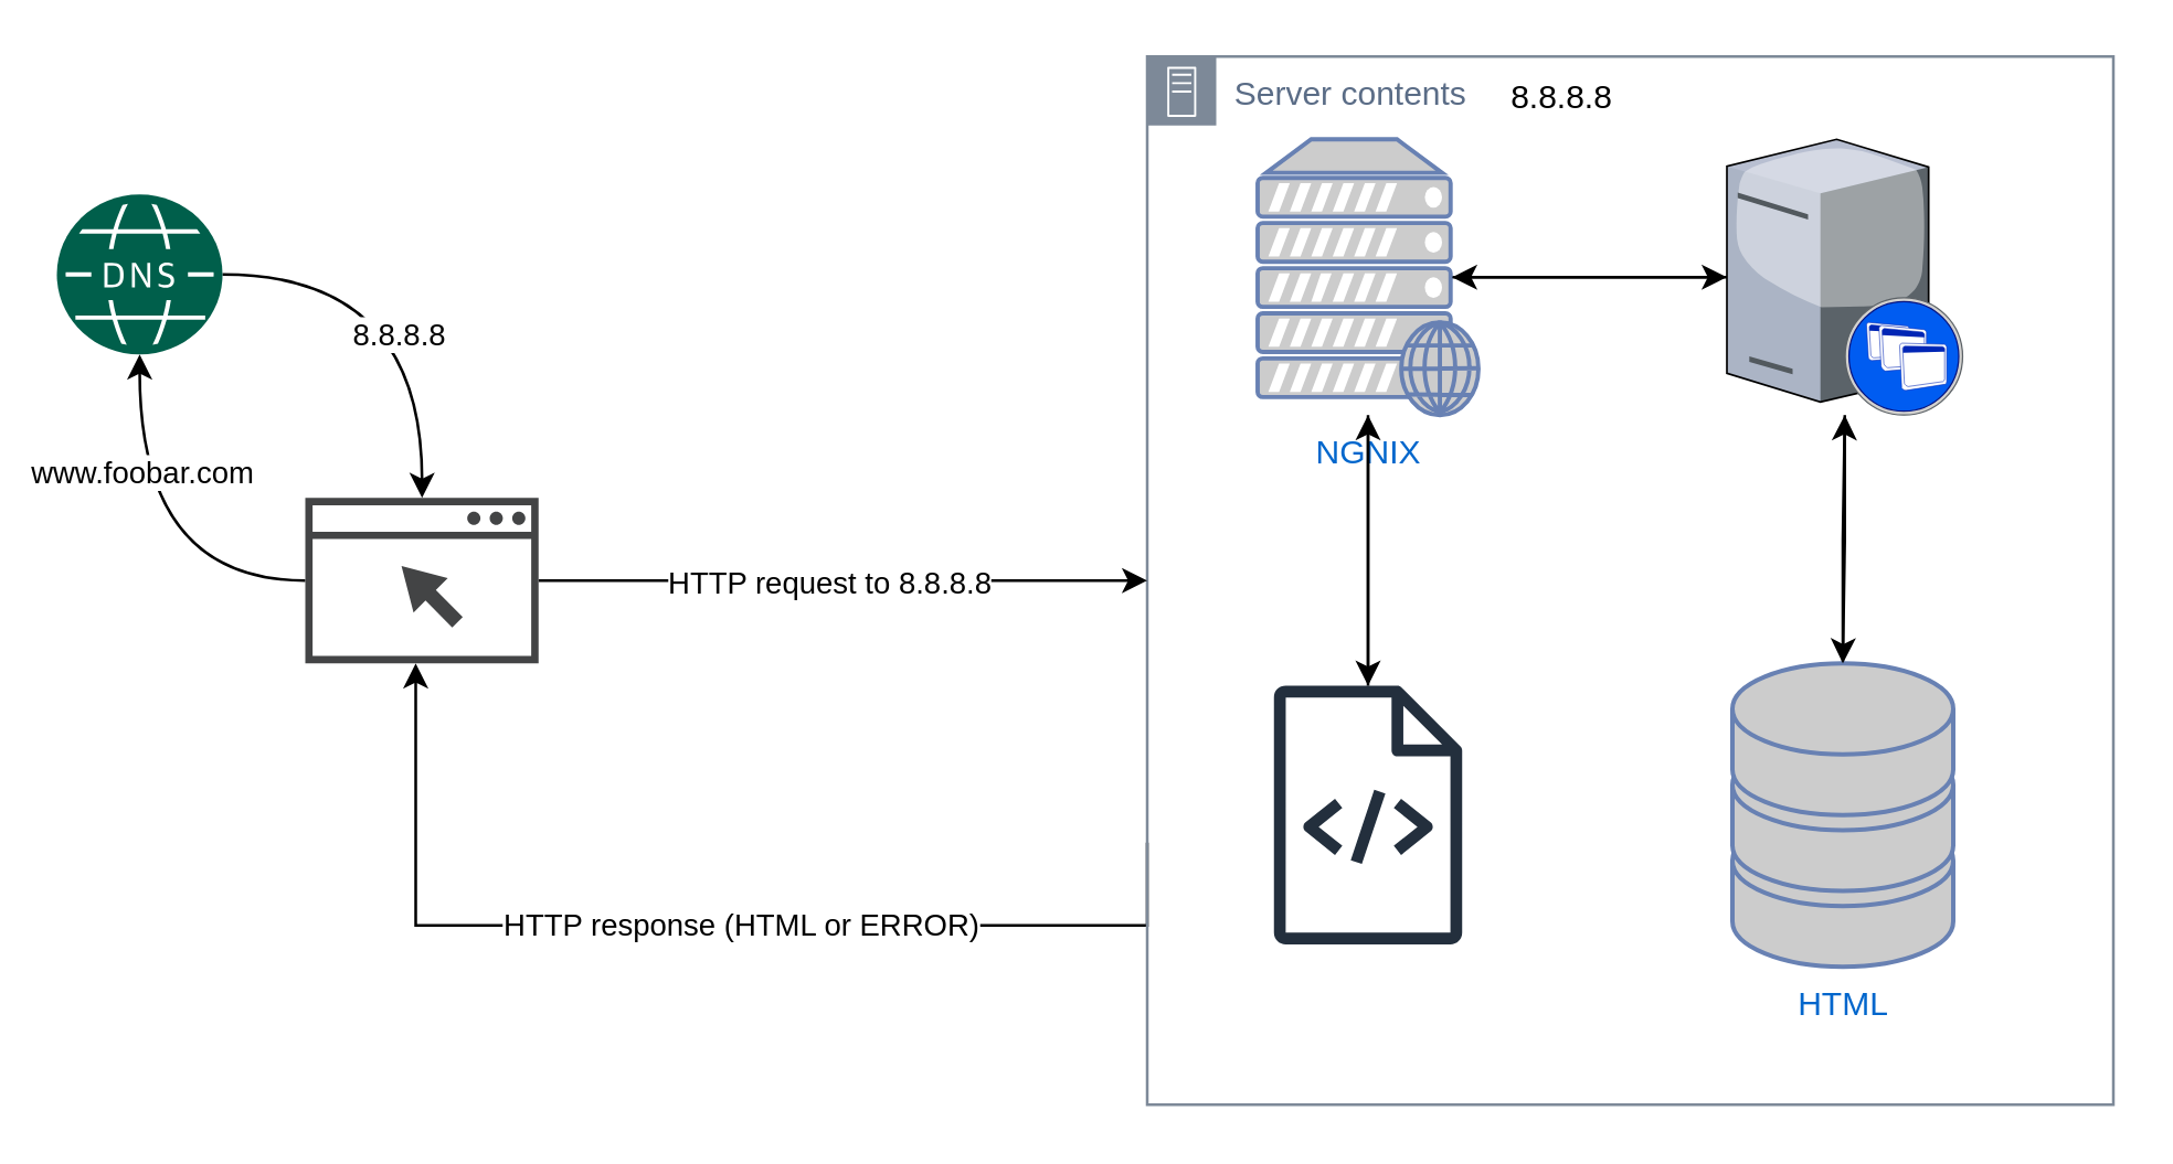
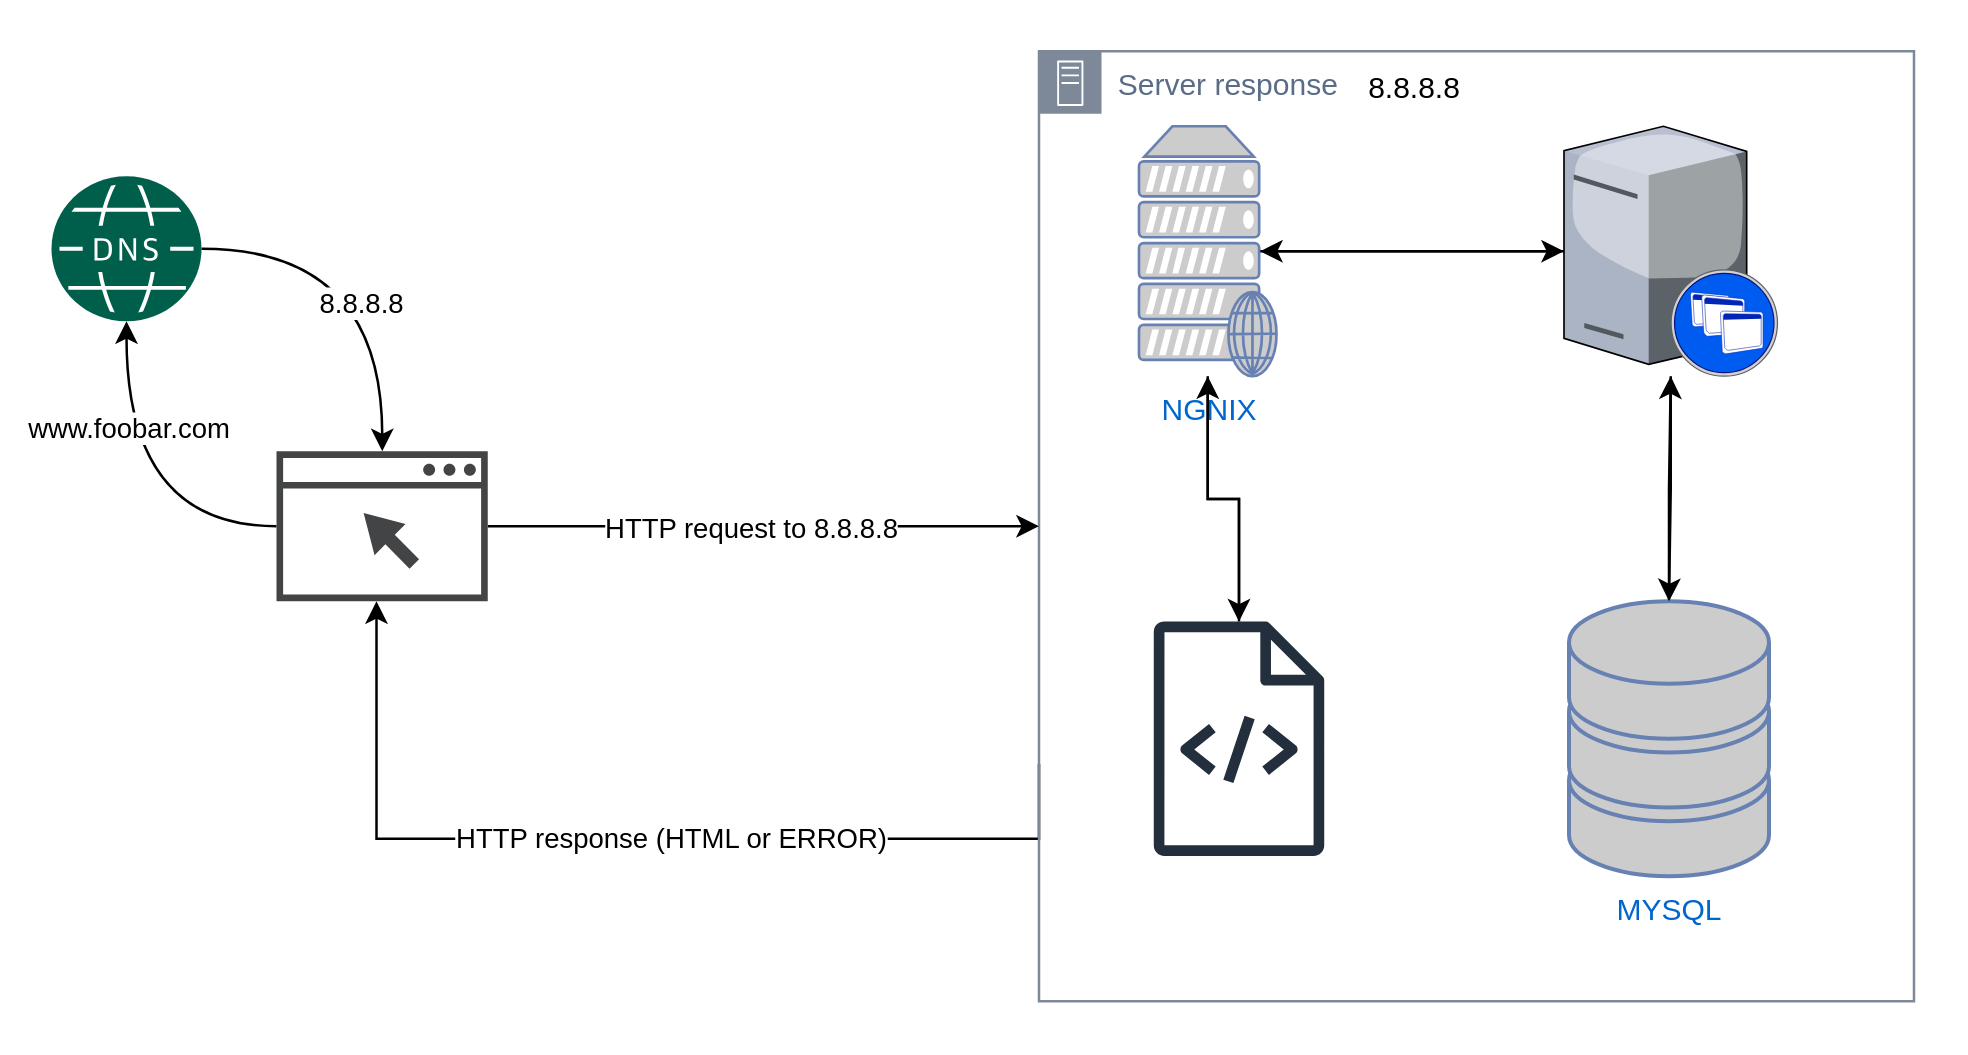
- <mxCell id="4" value="Server contents" style="points=[[0,0],[0.25,0],[0.5,0],[0.75,0],[1,0],[1,0.25],[1,0.5],[1,0.75],[1,1],[0.75,1],[0.5,1],[0.25,1],[0,1],[0,0.75],[0,0.5],[0,0.25]];outlineConnect=0;gradientColor=none;html=1;whiteSpace=wrap;fontSize=12;fontStyle=0;container=1;pointerEvents=0;collapsible=0;recursiveResize=0;shape=mxgraph.aws4.group;grIcon=mxgraph.aws4.group_on_premise;strokeColor=#7D8998;fillColor=none;verticalAlign=top;align=left;spacingLeft=30;fontColor=#5A6C86;dashed=0;" vertex="1" parent="1"><mxGeometry x="415" y="20" width="350" height="380" as="geometry" /></mxCell>
+ <mxCell id="4" value="Server response" style="points=[[0,0],[0.25,0],[0.5,0],[0.75,0],[1,0],[1,0.25],[1,0.5],[1,0.75],[1,1],[0.75,1],[0.5,1],[0.25,1],[0,1],[0,0.75],[0,0.5],[0,0.25]];outlineConnect=0;gradientColor=none;html=1;whiteSpace=wrap;fontSize=12;fontStyle=0;container=1;pointerEvents=0;collapsible=0;recursiveResize=0;shape=mxgraph.aws4.group;grIcon=mxgraph.aws4.group_on_premise;strokeColor=#7D8998;fillColor=none;verticalAlign=top;align=left;spacingLeft=30;fontColor=#5A6C86;dashed=0;" vertex="1" parent="1"><mxGeometry x="415" y="20" width="350" height="380" as="geometry" /></mxCell>
- <mxCell id="6" value="NGNIX" style="fontColor=#0066CC;verticalAlign=top;verticalLabelPosition=bottom;labelPosition=center;align=center;html=1;outlineConnect=0;fillColor=#CCCCCC;strokeColor=#6881B3;gradientColor=none;gradientDirection=north;strokeWidth=2;shape=mxgraph.networks.web_server;" vertex="1" parent="4"><mxGeometry x="40" y="30" width="80" height="100" as="geometry" /></mxCell>
+ <mxCell id="6" value="NGNIX" style="fontColor=#0066CC;verticalAlign=top;verticalLabelPosition=bottom;labelPosition=center;align=center;html=1;outlineConnect=0;fillColor=#CCCCCC;strokeColor=#6881B3;gradientColor=none;gradientDirection=north;strokeWidth=2;shape=mxgraph.networks.web_server;" vertex="1" parent="4"><mxGeometry x="40" y="30" width="55" height="100" as="geometry" /></mxCell>
- <mxCell id="8" value="HTML" style="fontColor=#0066CC;verticalAlign=top;verticalLabelPosition=bottom;labelPosition=center;align=center;html=1;outlineConnect=0;fillColor=#CCCCCC;strokeColor=#6881B3;gradientColor=none;gradientDirection=north;strokeWidth=2;shape=mxgraph.networks.storage;" vertex="1" parent="4"><mxGeometry x="212" y="220" width="80" height="110" as="geometry" /></mxCell>
+ <mxCell id="8" value="MYSQL" style="fontColor=#0066CC;verticalAlign=top;verticalLabelPosition=bottom;labelPosition=center;align=center;html=1;outlineConnect=0;fillColor=#CCCCCC;strokeColor=#6881B3;gradientColor=none;gradientDirection=north;strokeWidth=2;shape=mxgraph.networks.storage;" vertex="1" parent="4"><mxGeometry x="212" y="220" width="80" height="110" as="geometry" /></mxCell>
